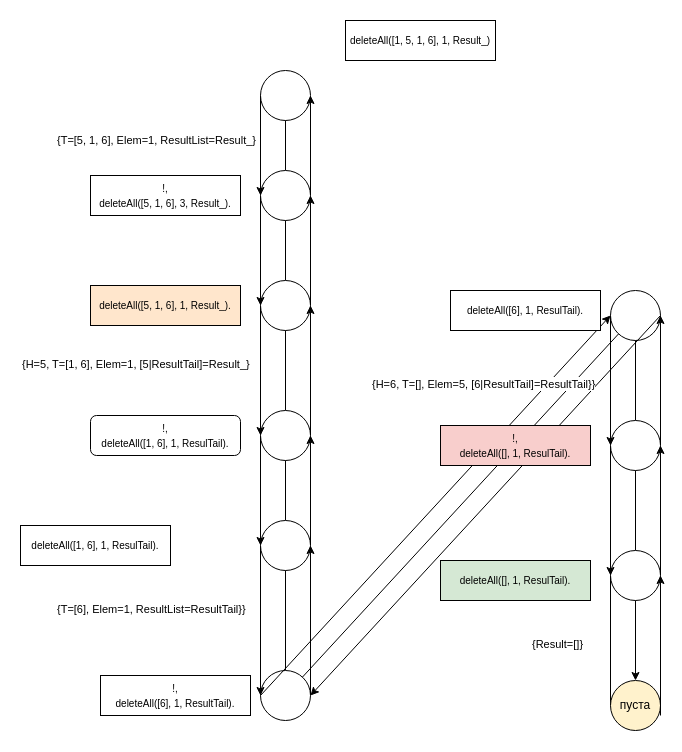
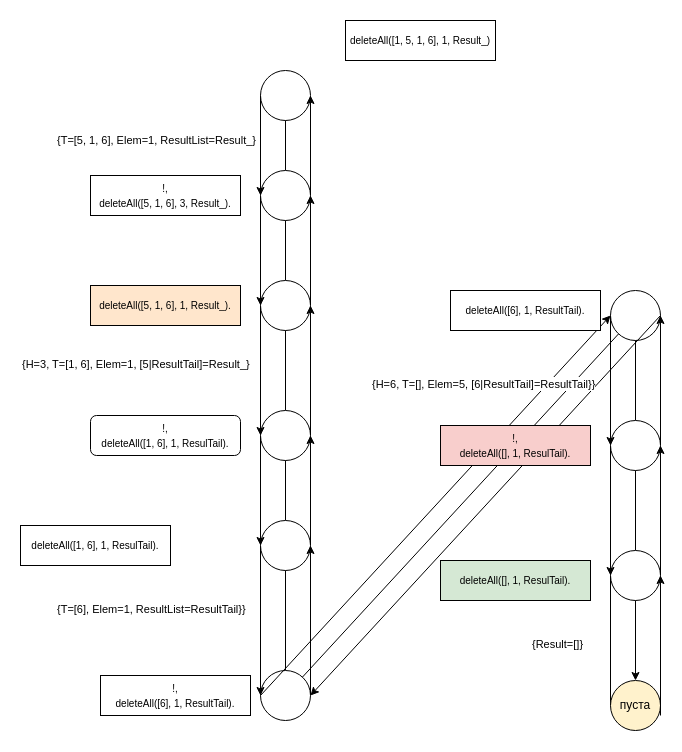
- <mxCell id="36" value="&lt;div&gt;&lt;span style=&quot;font-size: 10px&quot;&gt;deleteAll([6], 1, ResulTail).&lt;/span&gt;&lt;br&gt;&lt;/div&gt;" style="rounded=0;whiteSpace=wrap;html=1;" parent="1" vertex="1"><mxGeometry x="450" y="290" width="150" height="40" as="geometry" /></mxCell>
+ <mxCell id="36" value="&lt;div&gt;&lt;span style=&quot;font-size: 10px&quot;&gt;deleteAll([6], 1, ResultTail).&lt;/span&gt;&lt;br&gt;&lt;/div&gt;" style="rounded=0;whiteSpace=wrap;html=1;" parent="1" vertex="1"><mxGeometry x="450" y="290" width="150" height="40" as="geometry" /></mxCell>
- <mxCell id="20" value="&lt;span style=&quot;color: rgb(0 , 0 , 0) ; font-family: &amp;#34;helvetica&amp;#34; ; font-size: 11px ; font-style: normal ; font-weight: 400 ; letter-spacing: normal ; text-align: center ; text-indent: 0px ; text-transform: none ; word-spacing: 0px ; background-color: rgb(255 , 255 , 255) ; display: inline ; float: none&quot;&gt;{H=5, T=[1, 6], Elem=1, [5|ResultTail]=Result_}&lt;/span&gt;" style="text;whiteSpace=wrap;html=1;" parent="1" vertex="1"><mxGeometry x="20" y="350" width="240" height="30" as="geometry" /></mxCell>
+ <mxCell id="20" value="&lt;span style=&quot;color: rgb(0 , 0 , 0) ; font-family: &amp;#34;helvetica&amp;#34; ; font-size: 11px ; font-style: normal ; font-weight: 400 ; letter-spacing: normal ; text-align: center ; text-indent: 0px ; text-transform: none ; word-spacing: 0px ; background-color: rgb(255 , 255 , 255) ; display: inline ; float: none&quot;&gt;{H=3, T=[1, 6], Elem=1, [5|ResultTail]=Result_}&lt;/span&gt;" style="text;whiteSpace=wrap;html=1;" parent="1" vertex="1"><mxGeometry x="20" y="350" width="240" height="30" as="geometry" /></mxCell>
